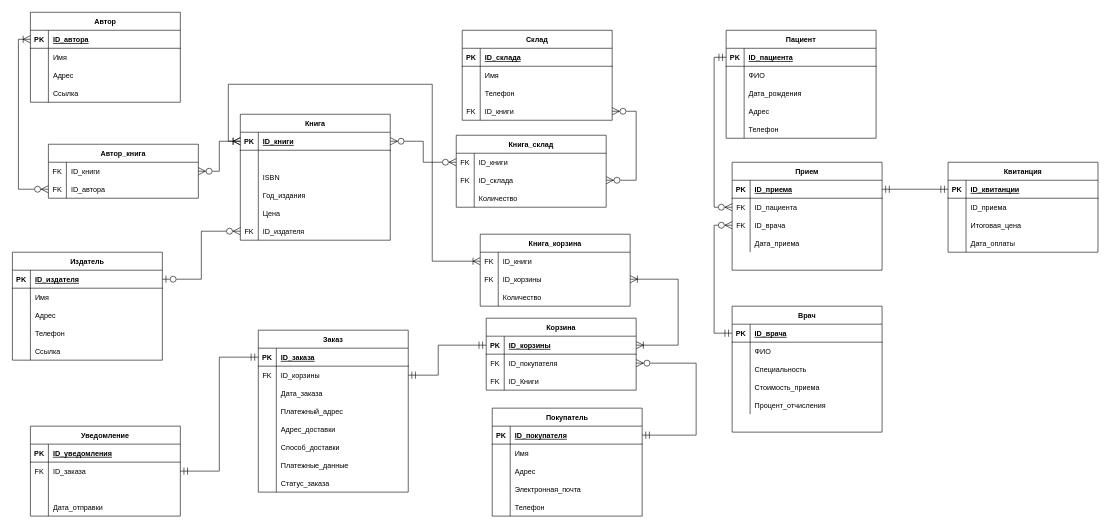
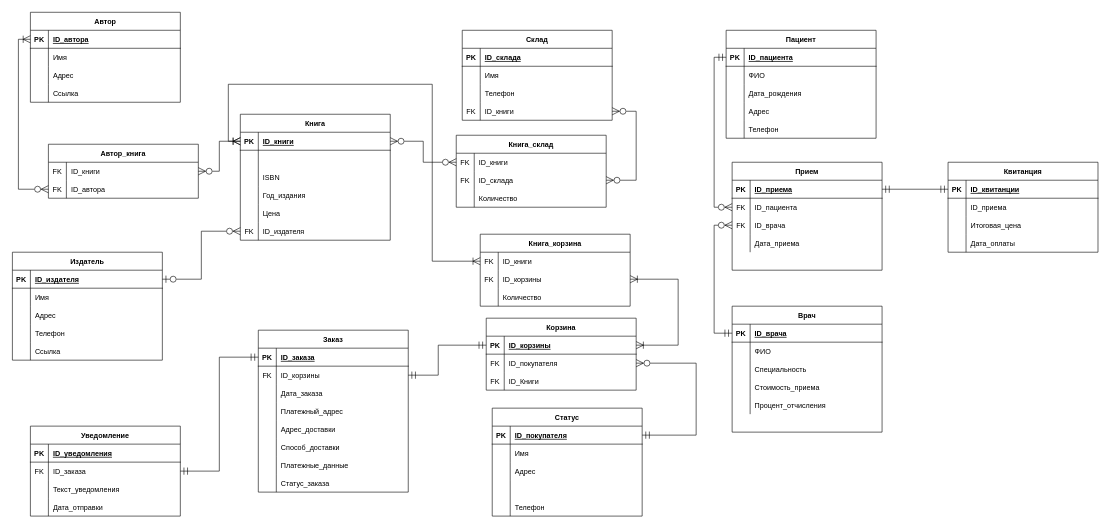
- <mxCell id="72" value="Покупатель" style="shape=table;startSize=30;container=1;collapsible=1;childLayout=tableLayout;fixedRows=1;rowLines=0;fontStyle=1;align=center;resizeLast=1;" parent="1" vertex="1"><mxGeometry x="820" y="680" width="250" height="180" as="geometry" /></mxCell>
+ <mxCell id="72" value="Статус" style="shape=table;startSize=30;container=1;collapsible=1;childLayout=tableLayout;fixedRows=1;rowLines=0;fontStyle=1;align=center;resizeLast=1;" parent="1" vertex="1"><mxGeometry x="820" y="680" width="250" height="180" as="geometry" /></mxCell>
+ <mxCell id="142" value="Текст_уведомления" style="shape=partialRectangle;overflow=hidden;connectable=0;fillColor=none;top=0;left=0;bottom=0;right=0;align=left;spacingLeft=6;" parent="140" vertex="1"><mxGeometry x="30" width="220" height="30" as="geometry"><mxRectangle width="220" height="30" as="alternateBounds" /></mxGeometry></mxCell>
- <mxCell id="84" value="Электронная_почта" style="shape=partialRectangle;overflow=hidden;connectable=0;fillColor=none;top=0;left=0;bottom=0;right=0;align=left;spacingLeft=6;" parent="82" vertex="1"><mxGeometry x="30" width="220" height="30" as="geometry"><mxRectangle width="220" height="30" as="alternateBounds" /></mxGeometry></mxCell>
